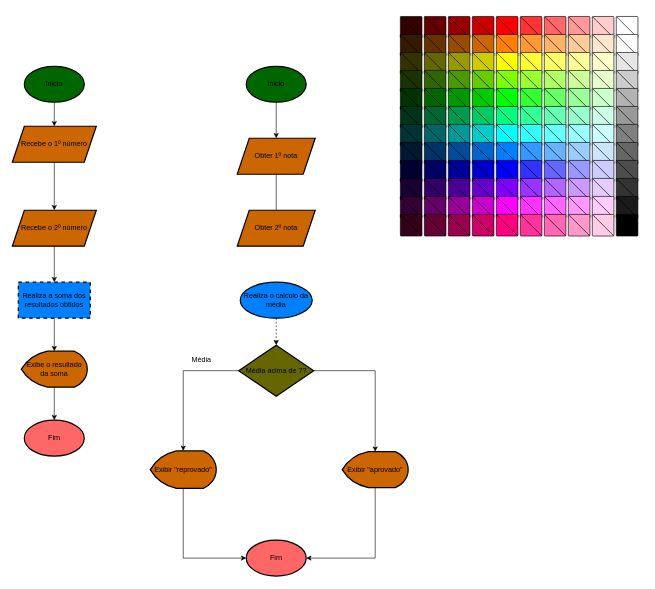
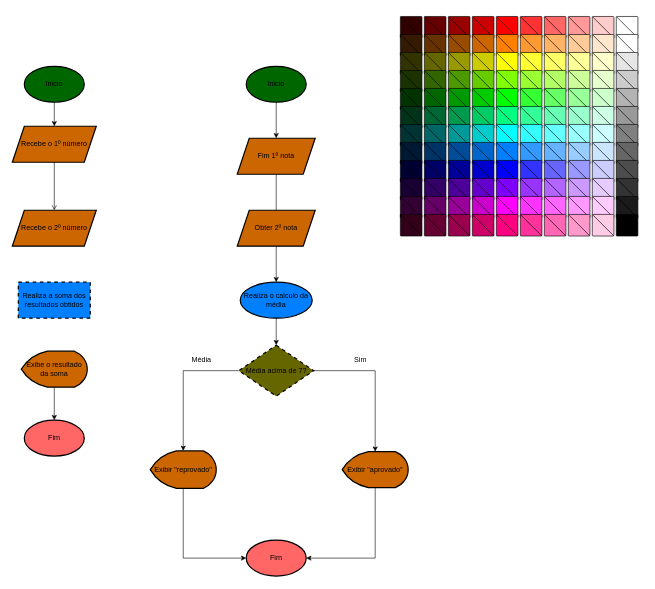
- <mxCell id="28" value="Obter 1º nota" style="shape=parallelogram;perimeter=parallelogramPerimeter;whiteSpace=wrap;html=1;fixedSize=1;fillColor=#CC6600;strokeWidth=2;" vertex="1" parent="1"><mxGeometry x="395" y="230" width="130" height="60" as="geometry" /></mxCell>
+ <mxCell id="28" value="Fim 1º nota" style="shape=parallelogram;perimeter=parallelogramPerimeter;whiteSpace=wrap;html=1;fixedSize=1;fillColor=#CC6600;strokeWidth=2;" vertex="1" parent="1"><mxGeometry x="395" y="230" width="130" height="60" as="geometry" /></mxCell>
- <mxCell id="4" value="" style="edgeStyle=orthogonalEdgeStyle;rounded=0;orthogonalLoop=1;jettySize=auto;html=1;" edge="1" parent="1" source="5" target="7"><mxGeometry relative="1" as="geometry" /></mxCell>
+ <mxCell id="4" value="" style="edgeStyle=orthogonalEdgeStyle;rounded=0;orthogonalLoop=1;jettySize=auto;html=1;endArrow=open;" edge="1" parent="1" source="5" target="7"><mxGeometry relative="1" as="geometry" /></mxCell>
- <mxCell id="6" value="" style="edgeStyle=orthogonalEdgeStyle;rounded=0;orthogonalLoop=1;jettySize=auto;html=1;" edge="1" parent="1" source="7" target="9"><mxGeometry relative="1" as="geometry" /></mxCell>
+ <mxCell id="29" value="" style="edgeStyle=orthogonalEdgeStyle;rounded=0;orthogonalLoop=1;jettySize=auto;html=1;" edge="1" parent="1" source="30" target="32"><mxGeometry relative="1" as="geometry" /></mxCell>
- <mxCell id="31" value="" style="edgeStyle=orthogonalEdgeStyle;rounded=0;orthogonalLoop=1;jettySize=auto;html=1;dashed=1;" edge="1" parent="1" source="32" target="35"><mxGeometry relative="1" as="geometry" /></mxCell>
+ <mxCell id="31" value="" style="edgeStyle=orthogonalEdgeStyle;rounded=0;orthogonalLoop=1;jettySize=auto;html=1;" edge="1" parent="1" source="32" target="35"><mxGeometry relative="1" as="geometry" /></mxCell>
- <mxCell id="8" value="" style="edgeStyle=orthogonalEdgeStyle;rounded=0;orthogonalLoop=1;jettySize=auto;html=1;" edge="1" parent="1" source="9" target="11"><mxGeometry relative="1" as="geometry" /></mxCell>
+ <mxCell id="41" value="Sim" style="text;html=1;align=center;verticalAlign=middle;resizable=0;points=[];autosize=1;strokeColor=none;fillColor=none;" vertex="1" parent="1"><mxGeometry x="580" y="585" width="40" height="30" as="geometry" /></mxCell>
- <mxCell id="35" value="Média acima de 7?" style="rhombus;whiteSpace=wrap;html=1;fillColor=#666600;strokeWidth=2;" vertex="1" parent="1"><mxGeometry x="397.5" y="575" width="125" height="85" as="geometry" /></mxCell>
+ <mxCell id="35" value="Média acima de 7?" style="rhombus;whiteSpace=wrap;html=1;fillColor=#666600;strokeWidth=2;dashed=1;" vertex="1" parent="1"><mxGeometry x="397.5" y="575" width="125" height="85" as="geometry" /></mxCell>
